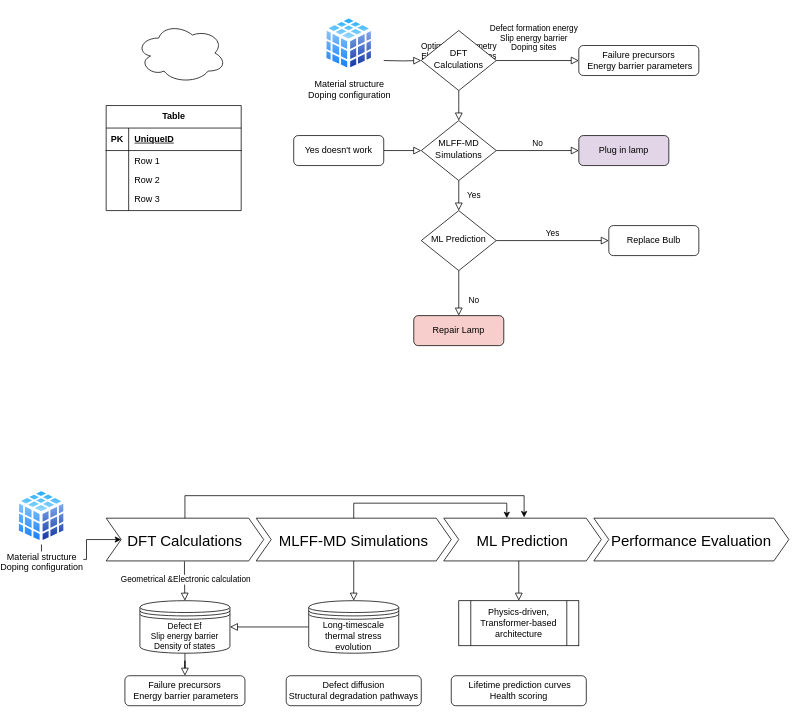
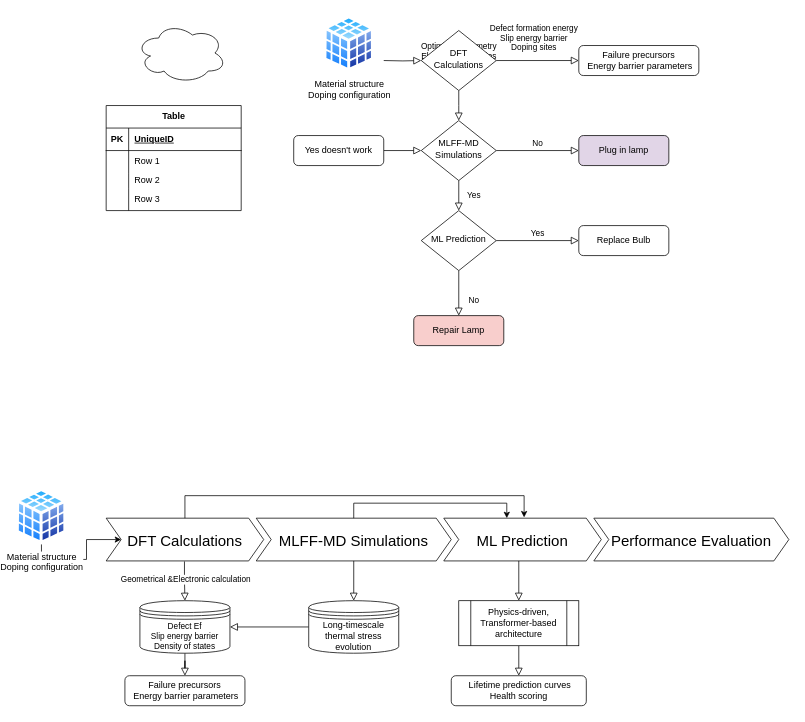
- <mxCell id="12" value="Replace Bulb" style="rounded=1;whiteSpace=wrap;html=1;fontSize=12;glass=0;strokeWidth=1;shadow=0;" parent="1" vertex="1"><mxGeometry x="810" y="300" width="120" height="40" as="geometry" /></mxCell>
+ <mxCell id="12" value="Replace Bulb" style="rounded=1;whiteSpace=wrap;html=1;fontSize=12;glass=0;strokeWidth=1;shadow=0;" parent="1" vertex="1"><mxGeometry x="770" y="300" width="120" height="40" as="geometry" /></mxCell>
+ <mxCell id="50" value="" style="edgeStyle=orthogonalEdgeStyle;rounded=0;html=1;jettySize=auto;orthogonalLoop=1;fontSize=11;endArrow=block;endFill=0;endSize=8;strokeWidth=1;shadow=0;labelBackgroundColor=none;exitX=0.5;exitY=1;exitDx=0;exitDy=0;" edge="1" parent="1" source="53" target="51"><mxGeometry x="0.004" y="70" relative="1" as="geometry"><mxPoint y="6" as="offset" /><mxPoint x="690" y="870" as="sourcePoint" /></mxGeometry></mxCell>
- <mxCell id="45" value="Defect diffusion&lt;div&gt;Structural degradation pathways&lt;/div&gt;" style="rounded=1;whiteSpace=wrap;html=1;fontSize=12;glass=0;strokeWidth=1;shadow=0;" vertex="1" parent="1"><mxGeometry x="380" y="900" width="180" height="40" as="geometry" /></mxCell>
